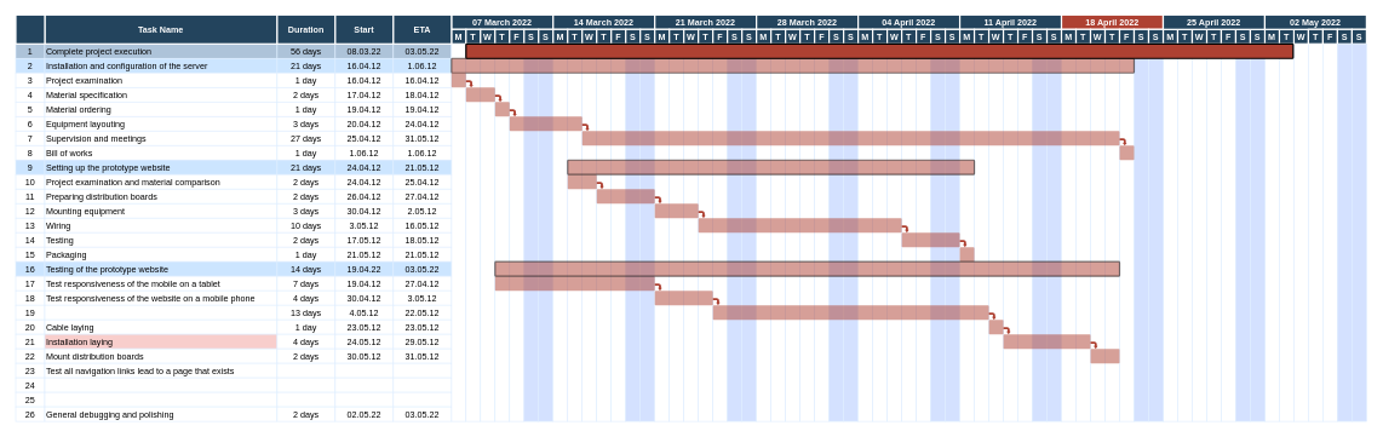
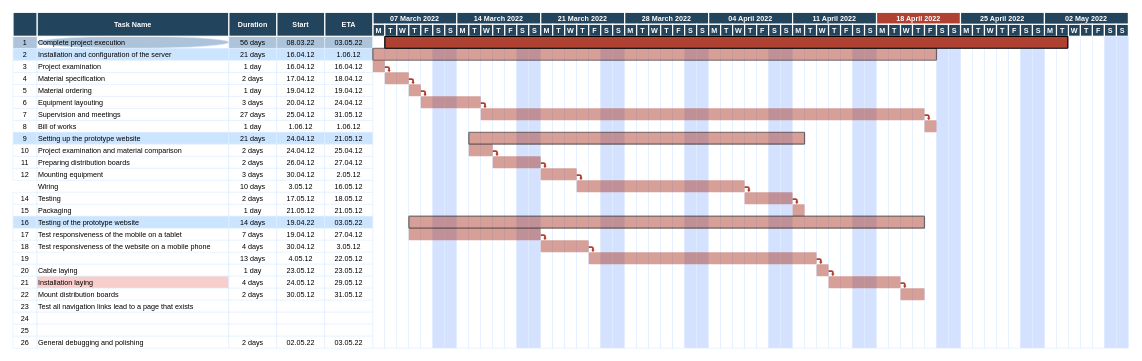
- <mxCell id="25" value="Complete project execution" style="align=left;strokeColor=#DEEDFF;fillColor=#ADC3D9" parent="1" vertex="1"><mxGeometry x="60.5" y="60" width="320" height="20" as="geometry" /></mxCell>
+ <mxCell id="25" value="Complete project execution" style="ellipse;align=left;strokeColor=#DEEDFF;fillColor=#ADC3D9;" parent="1" vertex="1"><mxGeometry x="60.5" y="60" width="320" height="20" as="geometry" /></mxCell>
- <mxCell id="85" value="13" style="strokeColor=#DEEDFF" parent="1" vertex="1"><mxGeometry x="20.5" y="300" width="40" height="20" as="geometry" /></mxCell>
